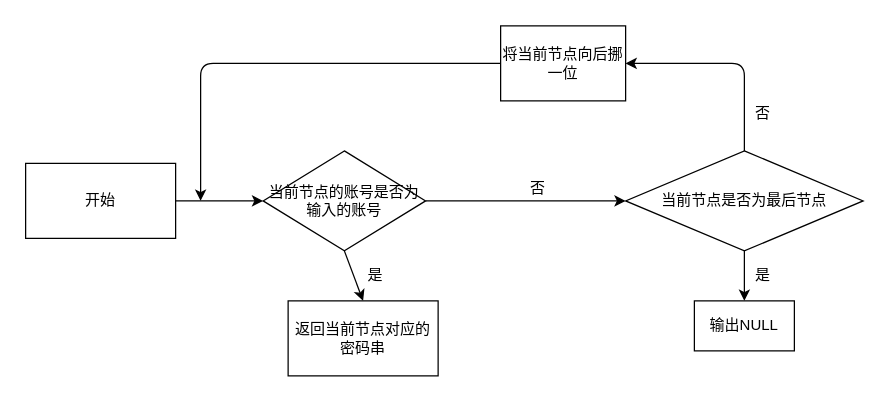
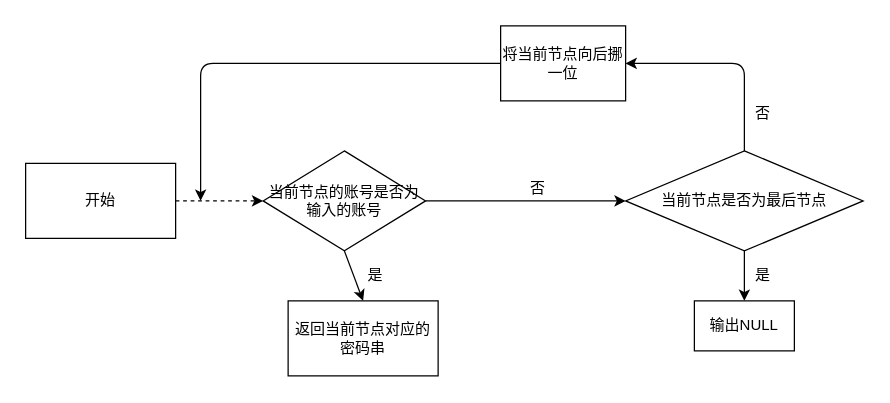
- <mxCell id="17" value="" style="endArrow=classic;html=1;exitX=1;exitY=0.5;exitDx=0;exitDy=0;entryX=0;entryY=0.5;entryDx=0;entryDy=0;" edge="1" parent="1" source="2" target="3"><mxGeometry width="50" height="50" relative="1" as="geometry"><mxPoint x="710" y="180" as="sourcePoint" /><mxPoint x="760" y="130" as="targetPoint" /></mxGeometry></mxCell>
+ <mxCell id="17" value="" style="endArrow=classic;html=1;exitX=1;exitY=0.5;exitDx=0;exitDy=0;entryX=0;entryY=0.5;entryDx=0;entryDy=0;dashed=1;" edge="1" parent="1" source="2" target="3"><mxGeometry width="50" height="50" relative="1" as="geometry"><mxPoint x="710" y="180" as="sourcePoint" /><mxPoint x="760" y="130" as="targetPoint" /></mxGeometry></mxCell>
